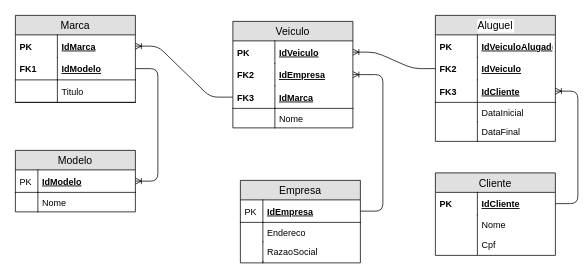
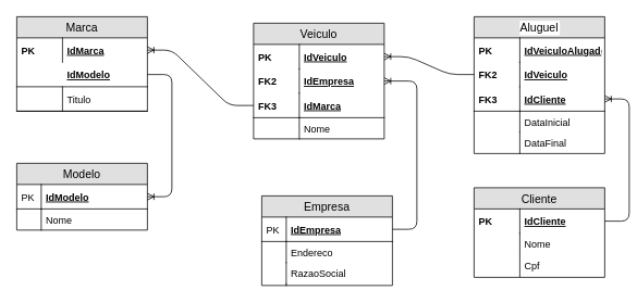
- <mxCell id="31" value="FK1" style="shape=partialRectangle;fontStyle=1;top=0;left=0;bottom=0;fillColor=none;align=left;verticalAlign=middle;spacingLeft=4;spacingRight=4;overflow=hidden;rotatable=0;points=[];portConstraint=eastwest;part=1;fontSize=12;" vertex="1" connectable="0" parent="30"><mxGeometry width="56" height="30" as="geometry" /></mxCell>
